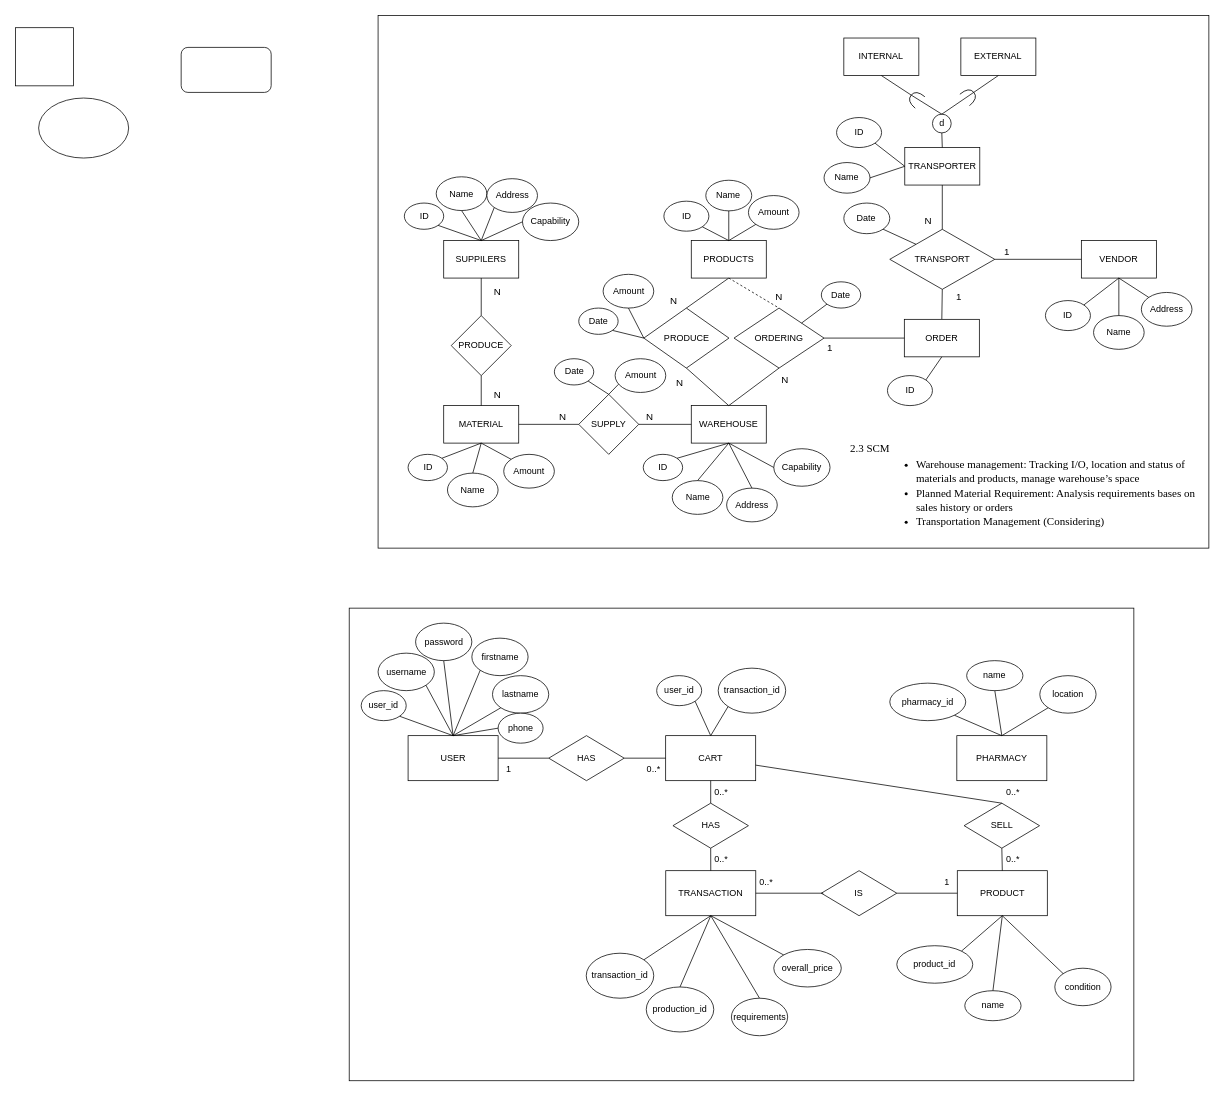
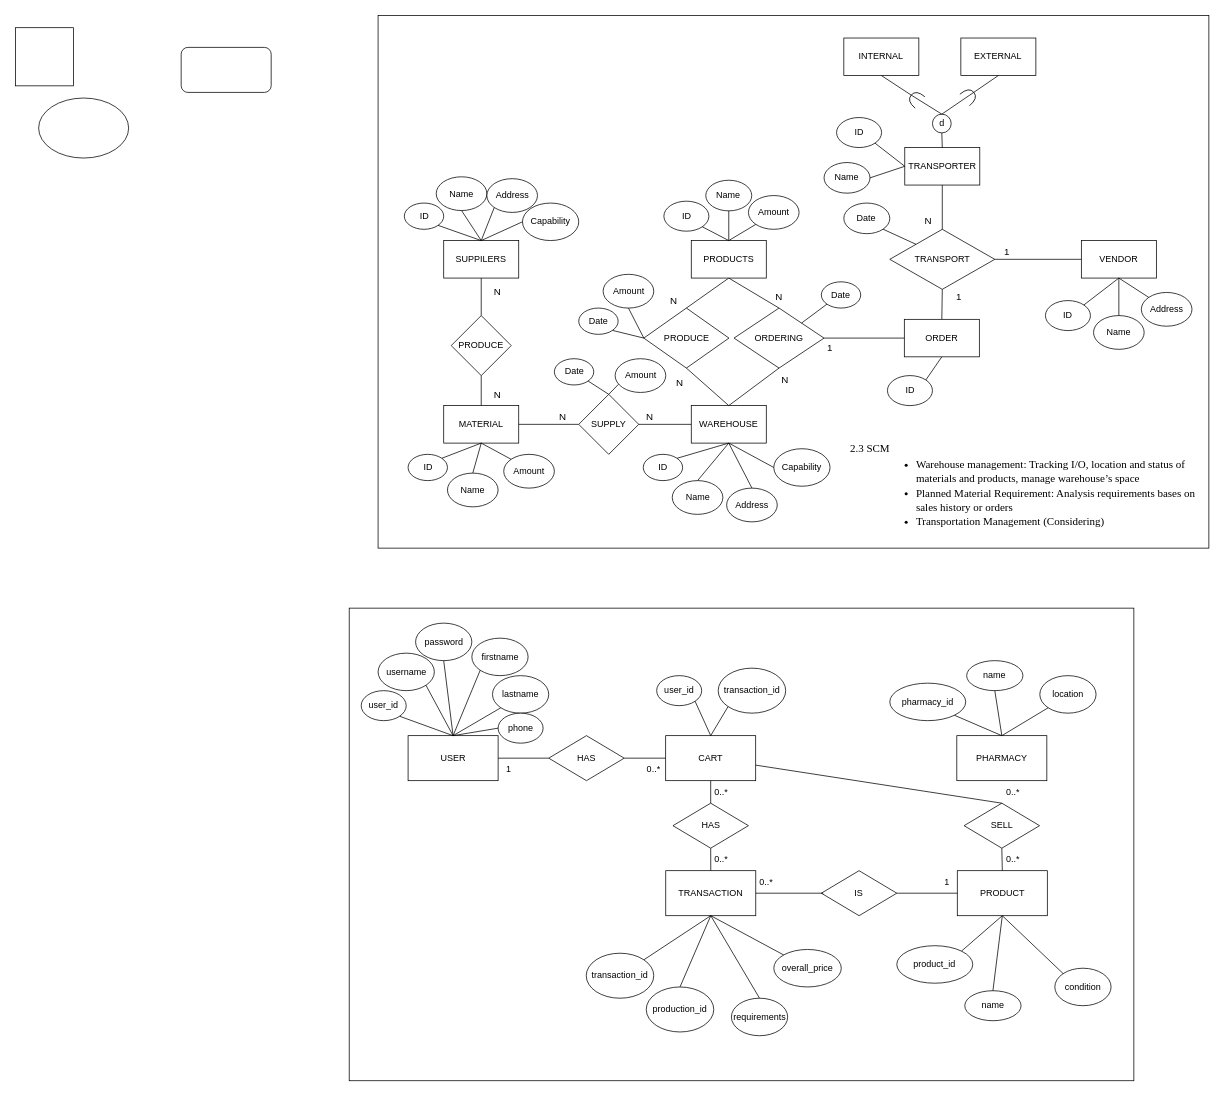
- <mxCell id="55" value="" style="endArrow=none;html=1;entryX=0.5;entryY=0;entryDx=0;entryDy=0;exitX=0.5;exitY=1;exitDx=0;exitDy=0;dashed=1;" parent="1" source="19" target="139" edge="1"><mxGeometry width="50" height="50" relative="1" as="geometry"><mxPoint x="711" y="600" as="sourcePoint" /><mxPoint x="791" y="430" as="targetPoint" /></mxGeometry></mxCell>
+ <mxCell id="55" value="" style="endArrow=none;html=1;entryX=0.5;entryY=0;entryDx=0;entryDy=0;exitX=0.5;exitY=1;exitDx=0;exitDy=0;" parent="1" source="19" target="139" edge="1"><mxGeometry width="50" height="50" relative="1" as="geometry"><mxPoint x="711" y="600" as="sourcePoint" /><mxPoint x="791" y="430" as="targetPoint" /></mxGeometry></mxCell>
